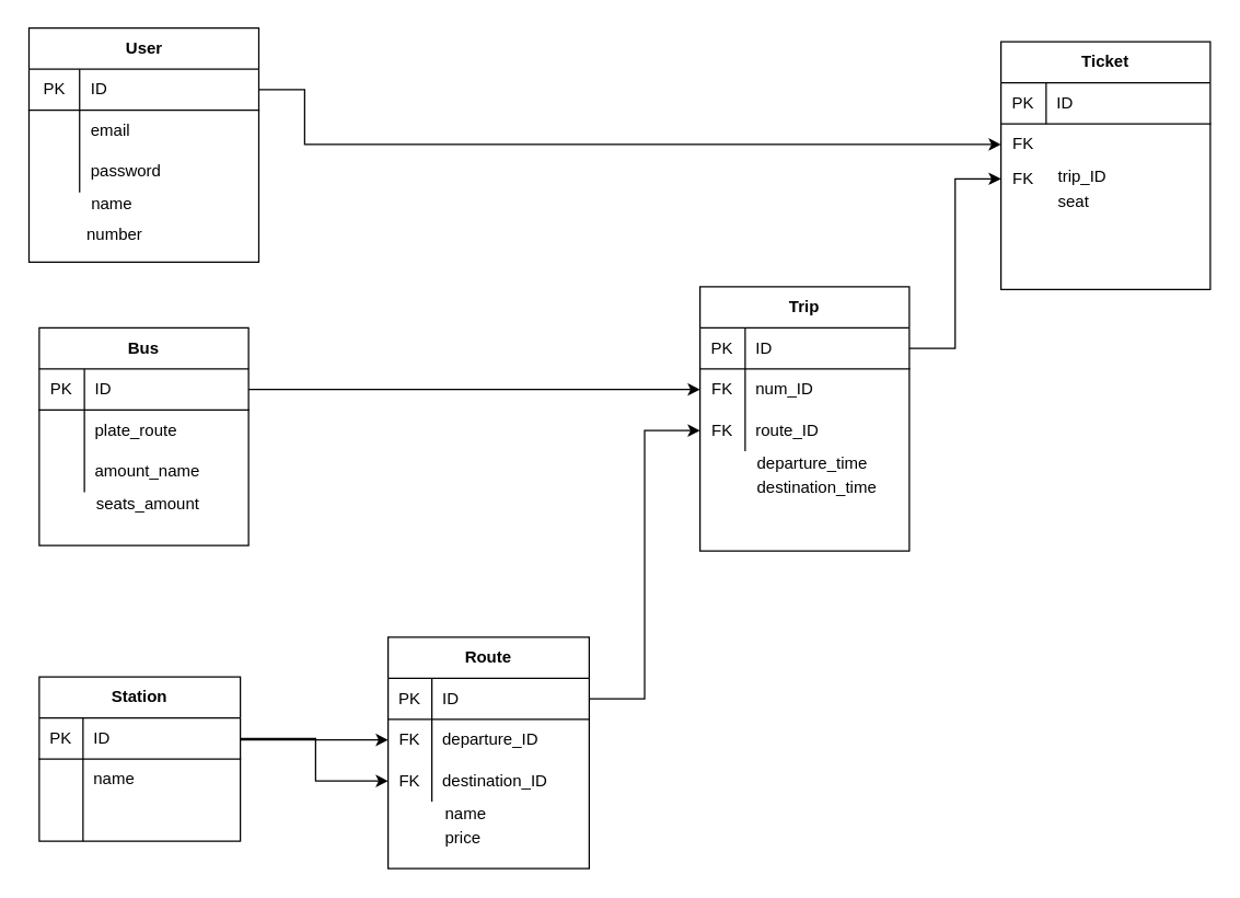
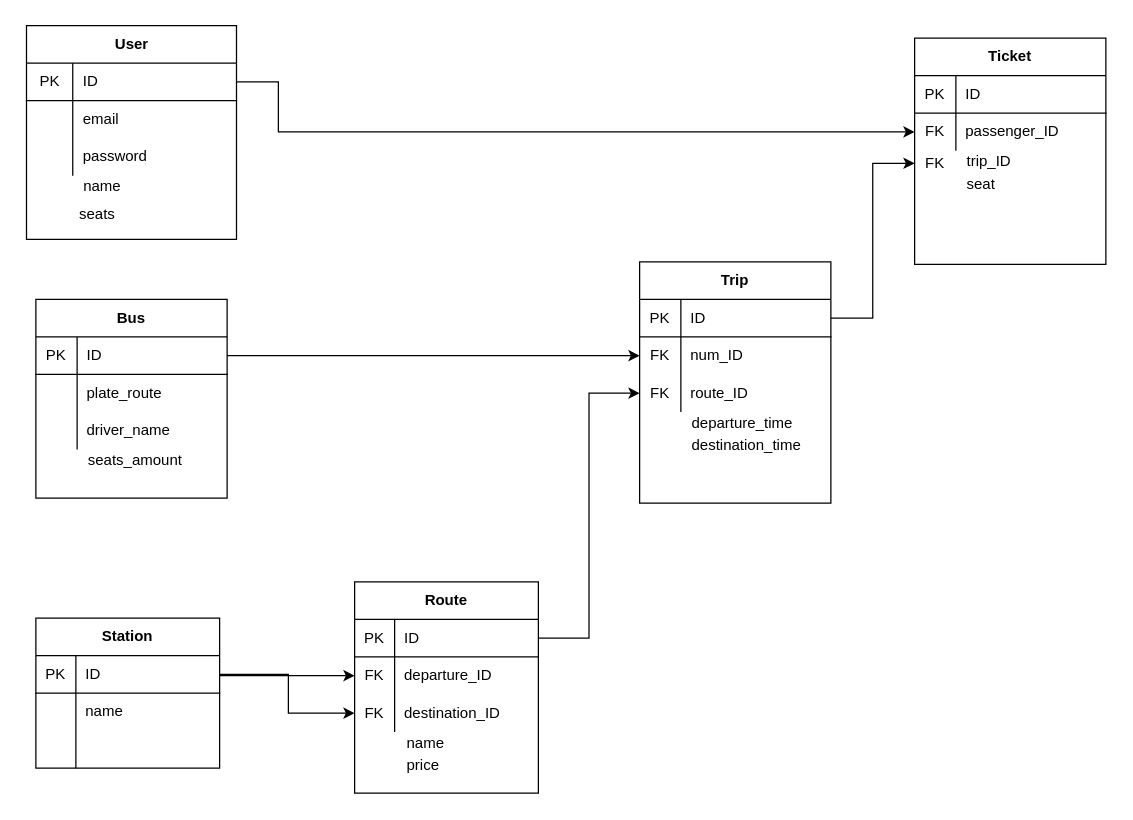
+ <mxCell id="32" value="passenger_ID" style="shape=partialRectangle;html=1;whiteSpace=wrap;connectable=0;fillColor=none;top=0;left=0;bottom=0;right=0;align=left;spacingLeft=6;overflow=hidden;" parent="30" vertex="1"><mxGeometry x="33" width="120" height="30" as="geometry" /></mxCell>
- <mxCell id="74" value="&lt;blockquote style=&quot;margin: 0 0 0 40px ; border: none ; padding: 0px&quot;&gt;number&lt;/blockquote&gt;" style="text;html=1;align=left;verticalAlign=middle;resizable=0;points=[];autosize=1;" vertex="1" parent="1"><mxGeometry x="20.5" y="162" width="91" height="18" as="geometry" /></mxCell>
+ <mxCell id="74" value="&lt;blockquote style=&quot;margin: 0 0 0 40px ; border: none ; padding: 0px&quot;&gt;seats&lt;/blockquote&gt;" style="text;html=1;align=left;verticalAlign=middle;resizable=0;points=[];autosize=1;" vertex="1" parent="1"><mxGeometry x="20.5" y="162" width="91" height="18" as="geometry" /></mxCell>
- <mxCell id="49" value="amount_name" style="shape=partialRectangle;html=1;whiteSpace=wrap;connectable=0;fillColor=none;top=0;left=0;bottom=0;right=0;align=left;spacingLeft=6;overflow=hidden;" parent="47" vertex="1"><mxGeometry x="33" width="120" height="30" as="geometry" /></mxCell>
+ <mxCell id="49" value="driver_name" style="shape=partialRectangle;html=1;whiteSpace=wrap;connectable=0;fillColor=none;top=0;left=0;bottom=0;right=0;align=left;spacingLeft=6;overflow=hidden;" parent="47" vertex="1"><mxGeometry x="33" width="120" height="30" as="geometry" /></mxCell>
